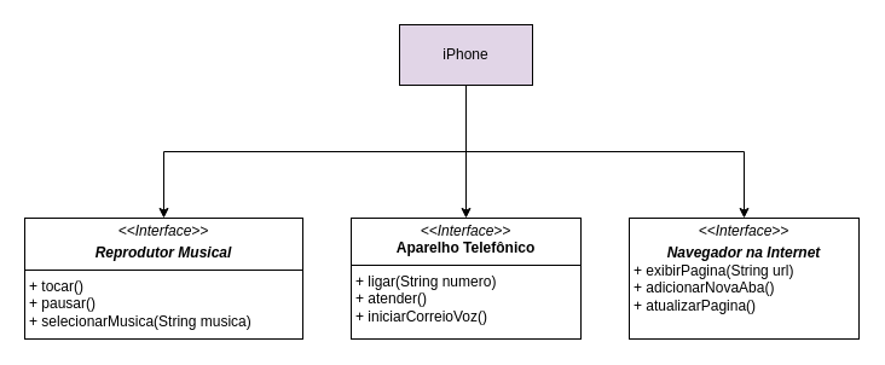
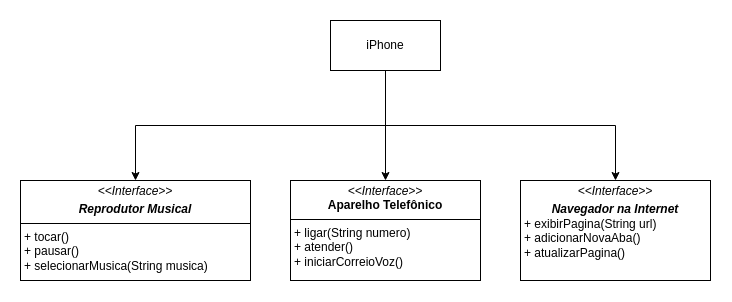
- <mxCell id="5" value="iPhone" style="html=1;whiteSpace=wrap;fillColor=#e1d5e7;" vertex="1" parent="1"><mxGeometry x="330" y="20" width="110" height="50" as="geometry" /></mxCell>
+ <mxCell id="5" value="iPhone" style="html=1;whiteSpace=wrap;" vertex="1" parent="1"><mxGeometry x="330" y="20" width="110" height="50" as="geometry" /></mxCell>
